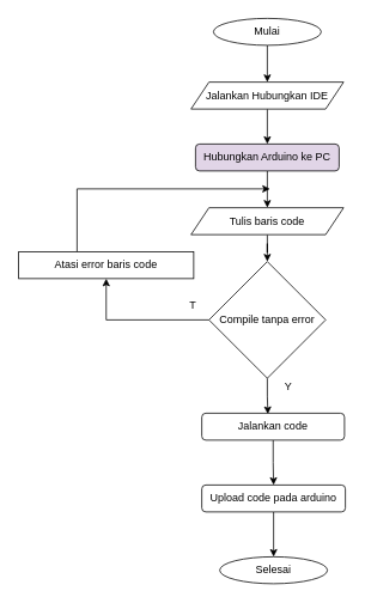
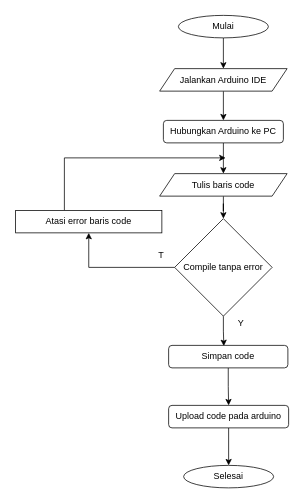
- <mxCell id="7" value="Jalankan Hubungkan IDE" style="shape=parallelogram;perimeter=parallelogramPerimeter;whiteSpace=wrap;html=1;fixedSize=1;rounded=0;" parent="1" vertex="1"><mxGeometry x="212" y="91" width="170" height="30" as="geometry" /></mxCell>
+ <mxCell id="7" value="Jalankan Arduino IDE" style="shape=parallelogram;perimeter=parallelogramPerimeter;whiteSpace=wrap;html=1;fixedSize=1;rounded=0;" parent="1" vertex="1"><mxGeometry x="212" y="91" width="170" height="30" as="geometry" /></mxCell>
- <mxCell id="5" value="Hubungkan Arduino ke PC" style="rounded=1;whiteSpace=wrap;html=1;fillColor=#e1d5e7;" parent="1" vertex="1"><mxGeometry x="217" y="160" width="160" height="30" as="geometry" /></mxCell>
+ <mxCell id="5" value="Hubungkan Arduino ke PC" style="rounded=1;whiteSpace=wrap;html=1;" parent="1" vertex="1"><mxGeometry x="217" y="160" width="160" height="30" as="geometry" /></mxCell>
- <mxCell id="14" value="Jalankan code" style="rounded=1;whiteSpace=wrap;html=1;" parent="1" vertex="1"><mxGeometry x="224" y="460" width="159" height="30" as="geometry" /></mxCell>
+ <mxCell id="14" value="Simpan code" style="rounded=1;whiteSpace=wrap;html=1;" parent="1" vertex="1"><mxGeometry x="224" y="460" width="159" height="30" as="geometry" /></mxCell>
